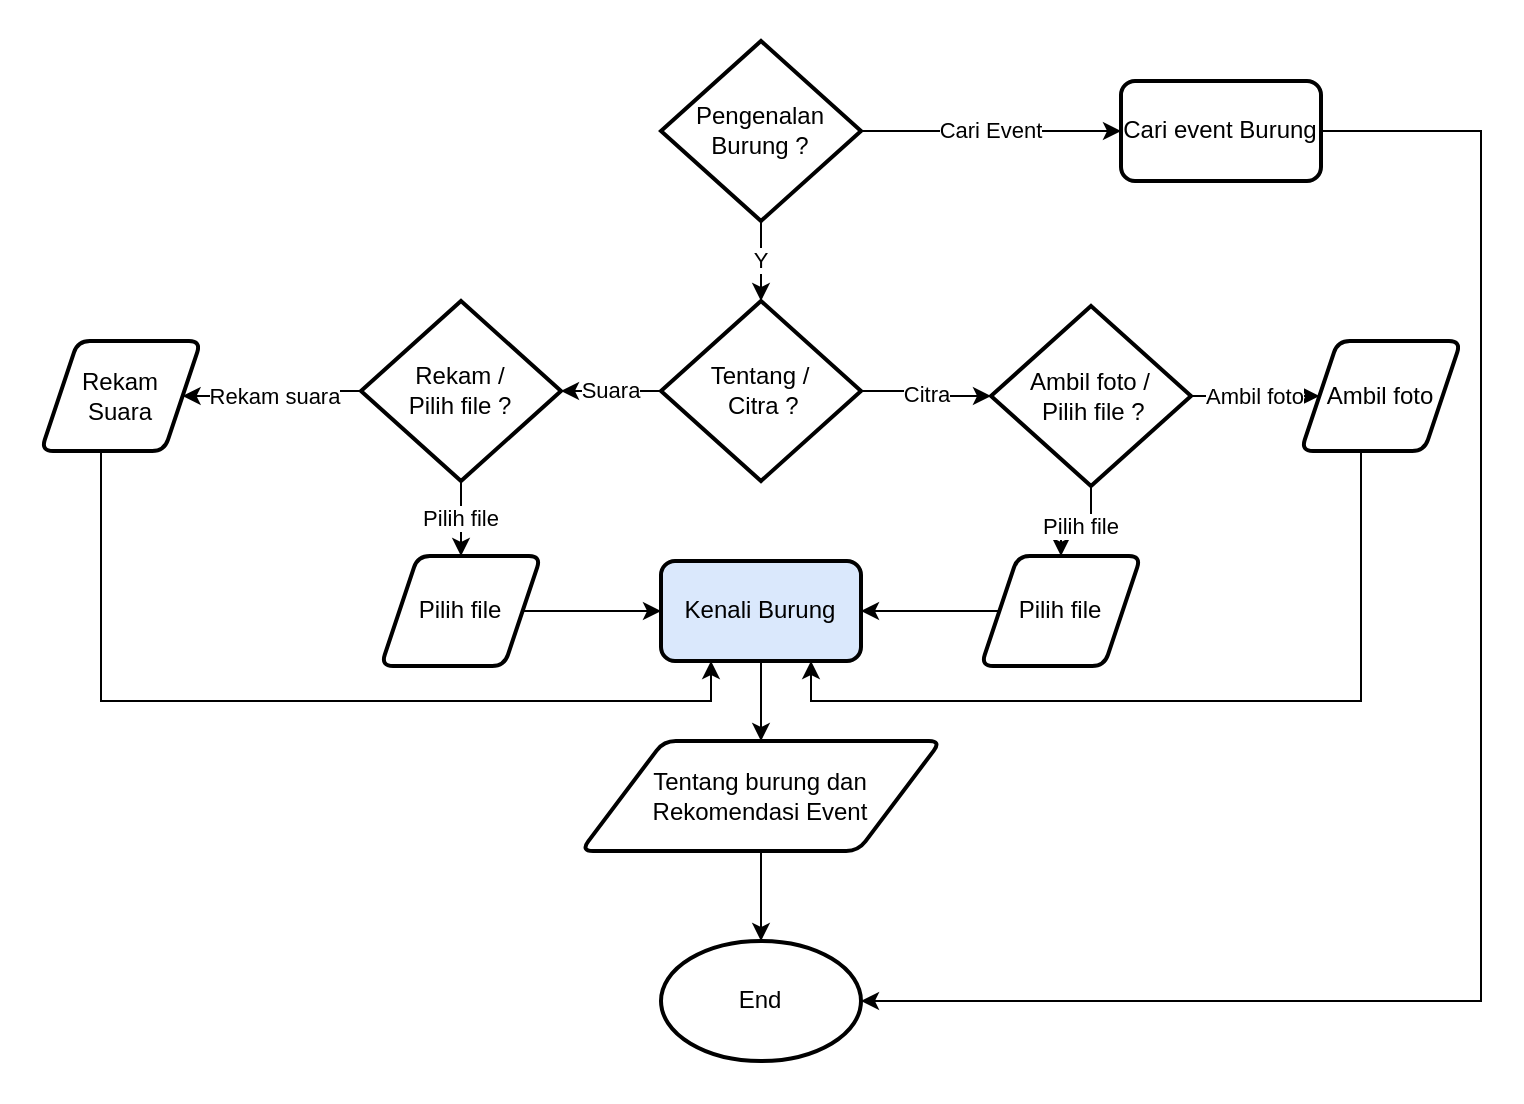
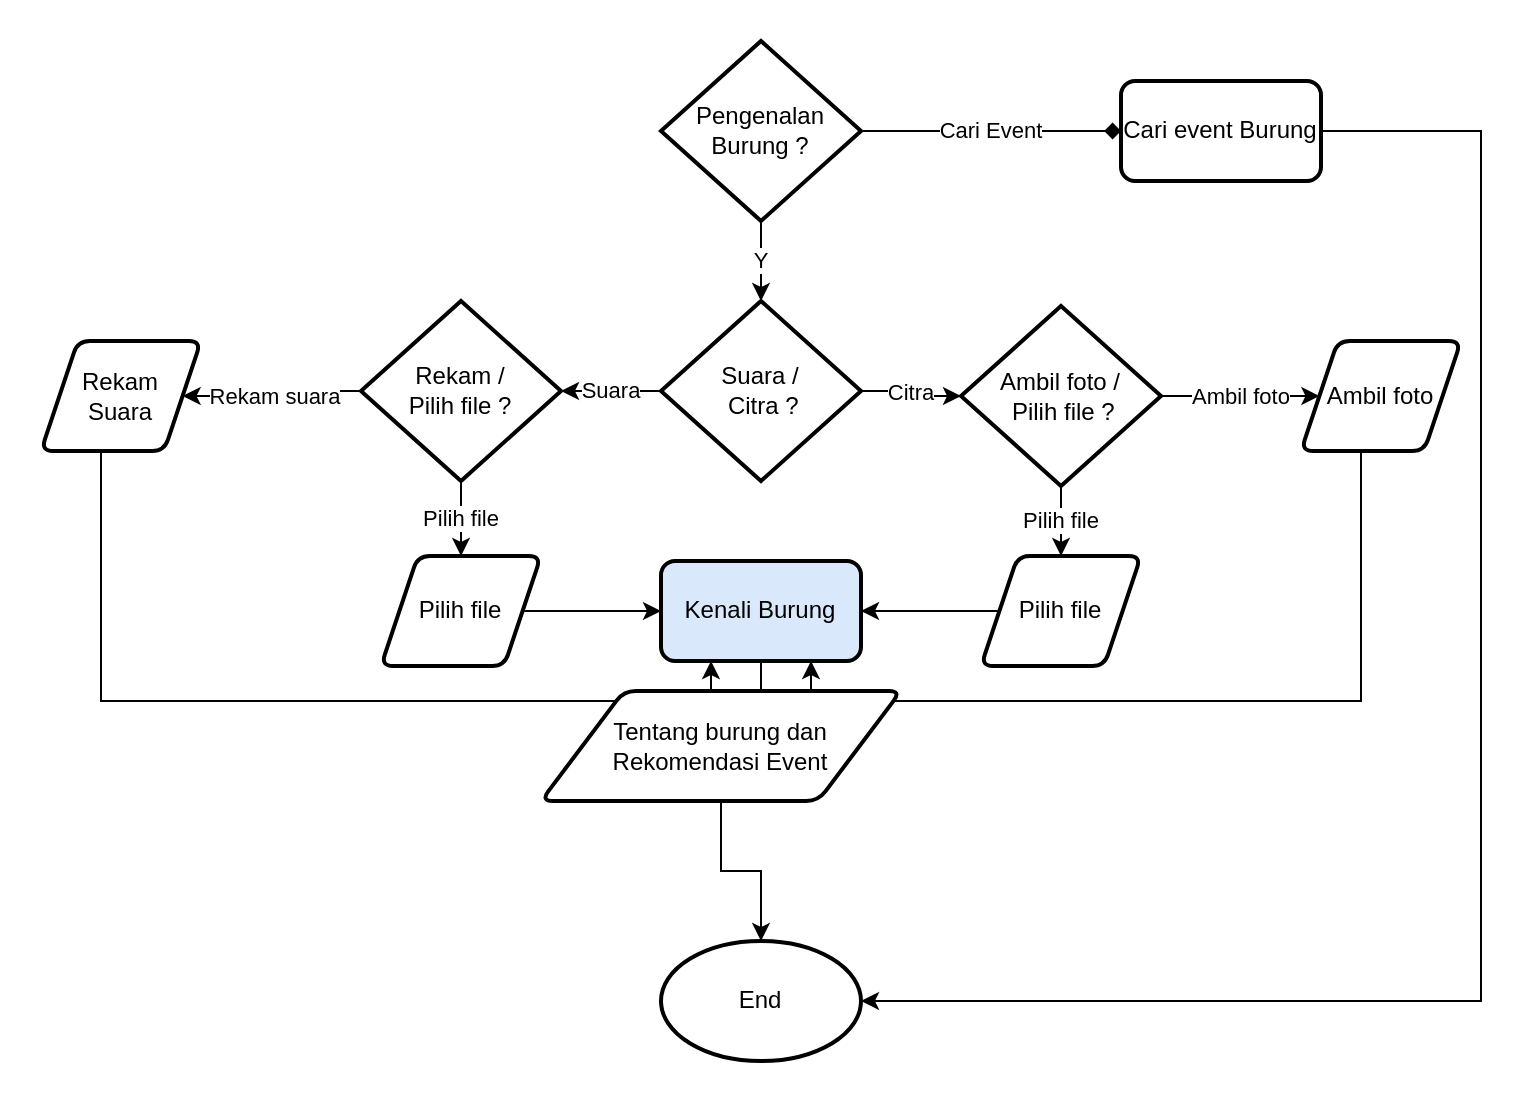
- <mxCell id="3" value="Cari Event" style="edgeStyle=orthogonalEdgeStyle;rounded=0;orthogonalLoop=1;jettySize=auto;html=1;" edge="1" parent="1" source="4" target="9"><mxGeometry relative="1" as="geometry" /></mxCell>
+ <mxCell id="3" value="Cari Event" style="edgeStyle=orthogonalEdgeStyle;rounded=0;orthogonalLoop=1;jettySize=auto;html=1;endArrow=diamond;" edge="1" parent="1" source="4" target="9"><mxGeometry relative="1" as="geometry" /></mxCell>
- <mxCell id="7" value="Tentang /&lt;br&gt;&amp;nbsp;Citra ?" style="strokeWidth=2;html=1;shape=mxgraph.flowchart.decision;whiteSpace=wrap;" vertex="1" parent="1"><mxGeometry x="330" y="150" width="100" height="90" as="geometry" /></mxCell>
+ <mxCell id="7" value="Suara /&lt;br&gt;&amp;nbsp;Citra ?" style="strokeWidth=2;html=1;shape=mxgraph.flowchart.decision;whiteSpace=wrap;" vertex="1" parent="1"><mxGeometry x="330" y="150" width="100" height="90" as="geometry" /></mxCell>
- <mxCell id="12" value="Ambil foto /&lt;br&gt;&amp;nbsp;Pilih file ?" style="strokeWidth=2;html=1;shape=mxgraph.flowchart.decision;whiteSpace=wrap;" vertex="1" parent="1"><mxGeometry x="495" y="152.5" width="100" height="90" as="geometry" /></mxCell>
+ <mxCell id="12" value="Ambil foto /&lt;br&gt;&amp;nbsp;Pilih file ?" style="strokeWidth=2;html=1;shape=mxgraph.flowchart.decision;whiteSpace=wrap;" vertex="1" parent="1"><mxGeometry x="480" y="152.5" width="100" height="90" as="geometry" /></mxCell>
- <mxCell id="28" value="Tentang burung dan Rekomendasi Event" style="shape=parallelogram;html=1;strokeWidth=2;perimeter=parallelogramPerimeter;whiteSpace=wrap;rounded=1;arcSize=12;size=0.23;" vertex="1" parent="1"><mxGeometry x="290" y="370" width="180" height="55" as="geometry" /></mxCell>
+ <mxCell id="28" value="Tentang burung dan Rekomendasi Event" style="shape=parallelogram;html=1;strokeWidth=2;perimeter=parallelogramPerimeter;whiteSpace=wrap;rounded=1;arcSize=12;size=0.23;" vertex="1" parent="1"><mxGeometry x="270" y="345" width="180" height="55" as="geometry" /></mxCell>
